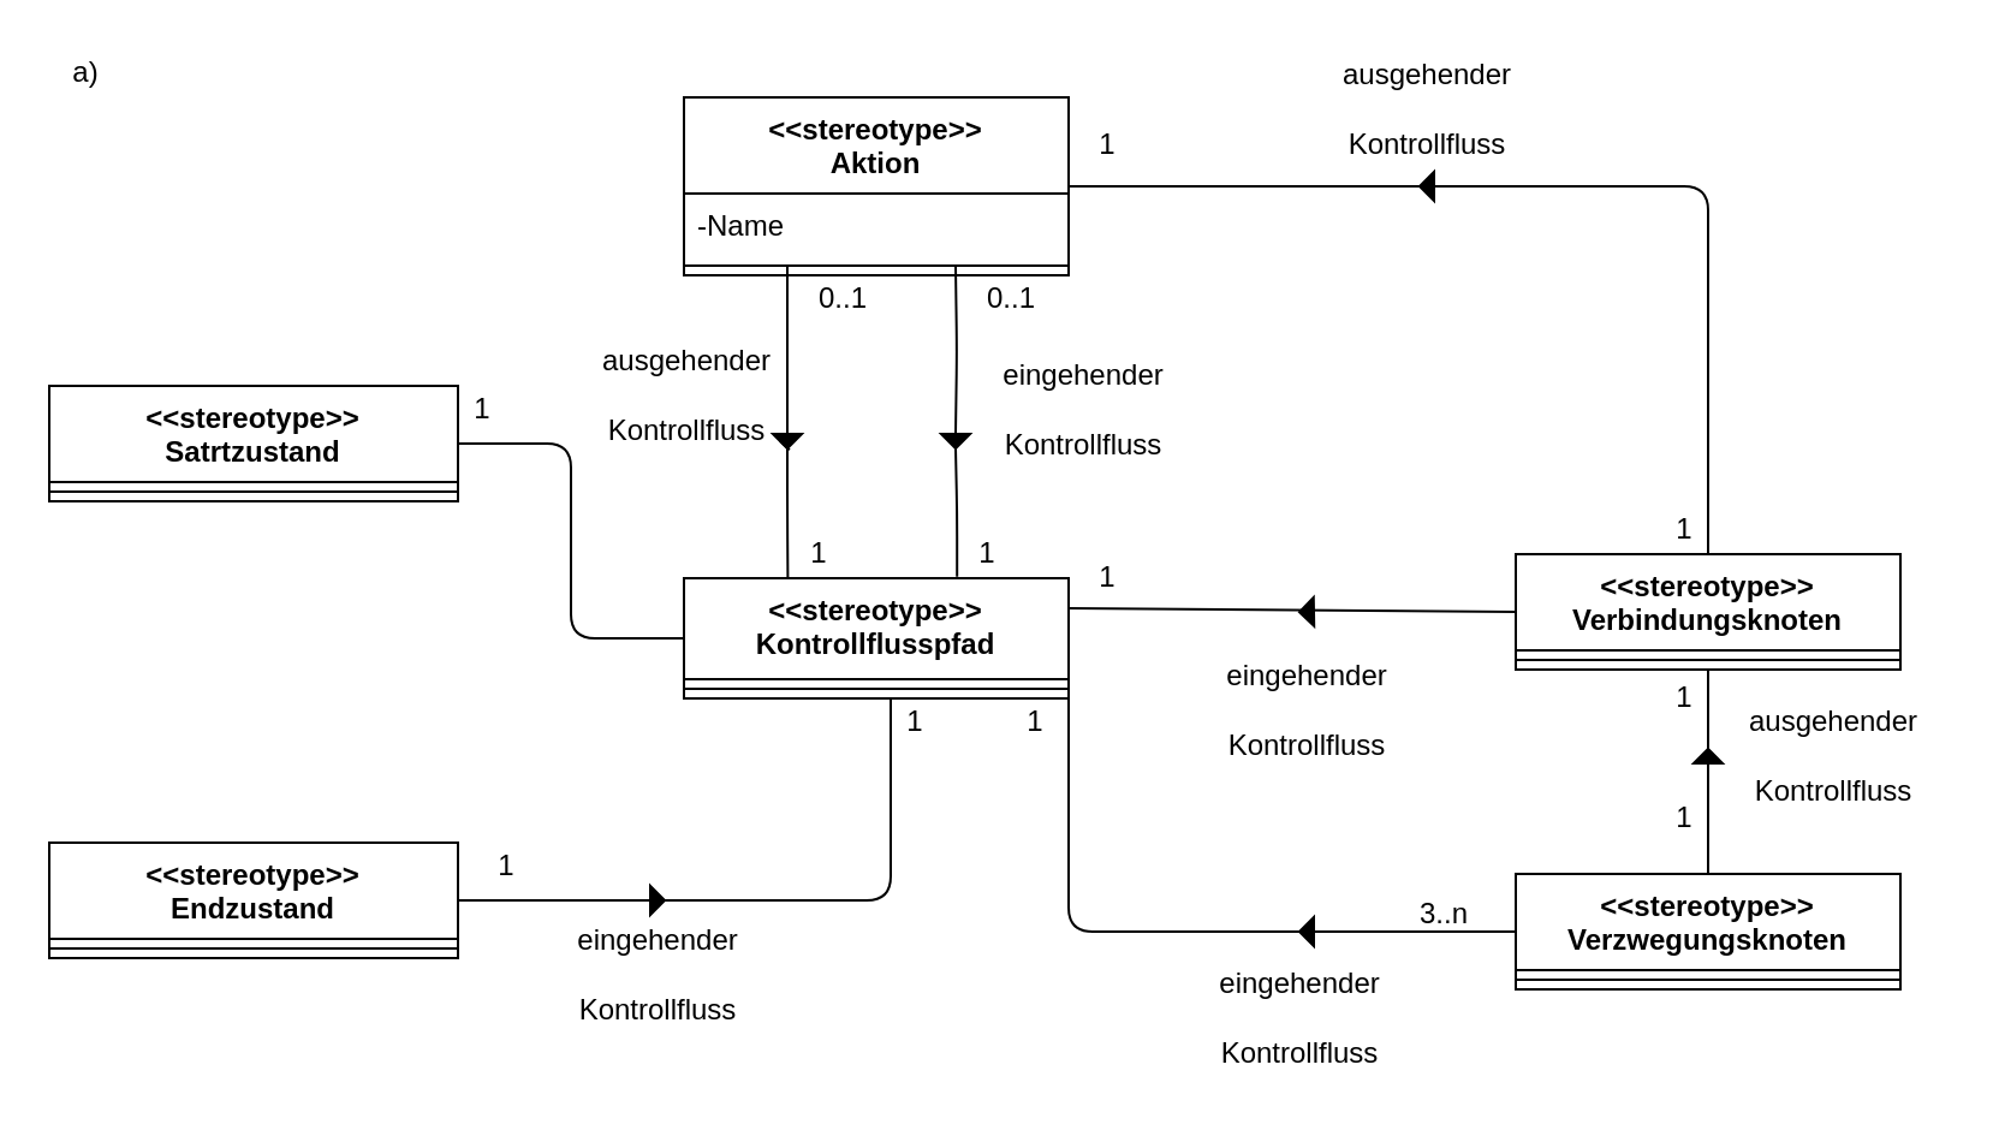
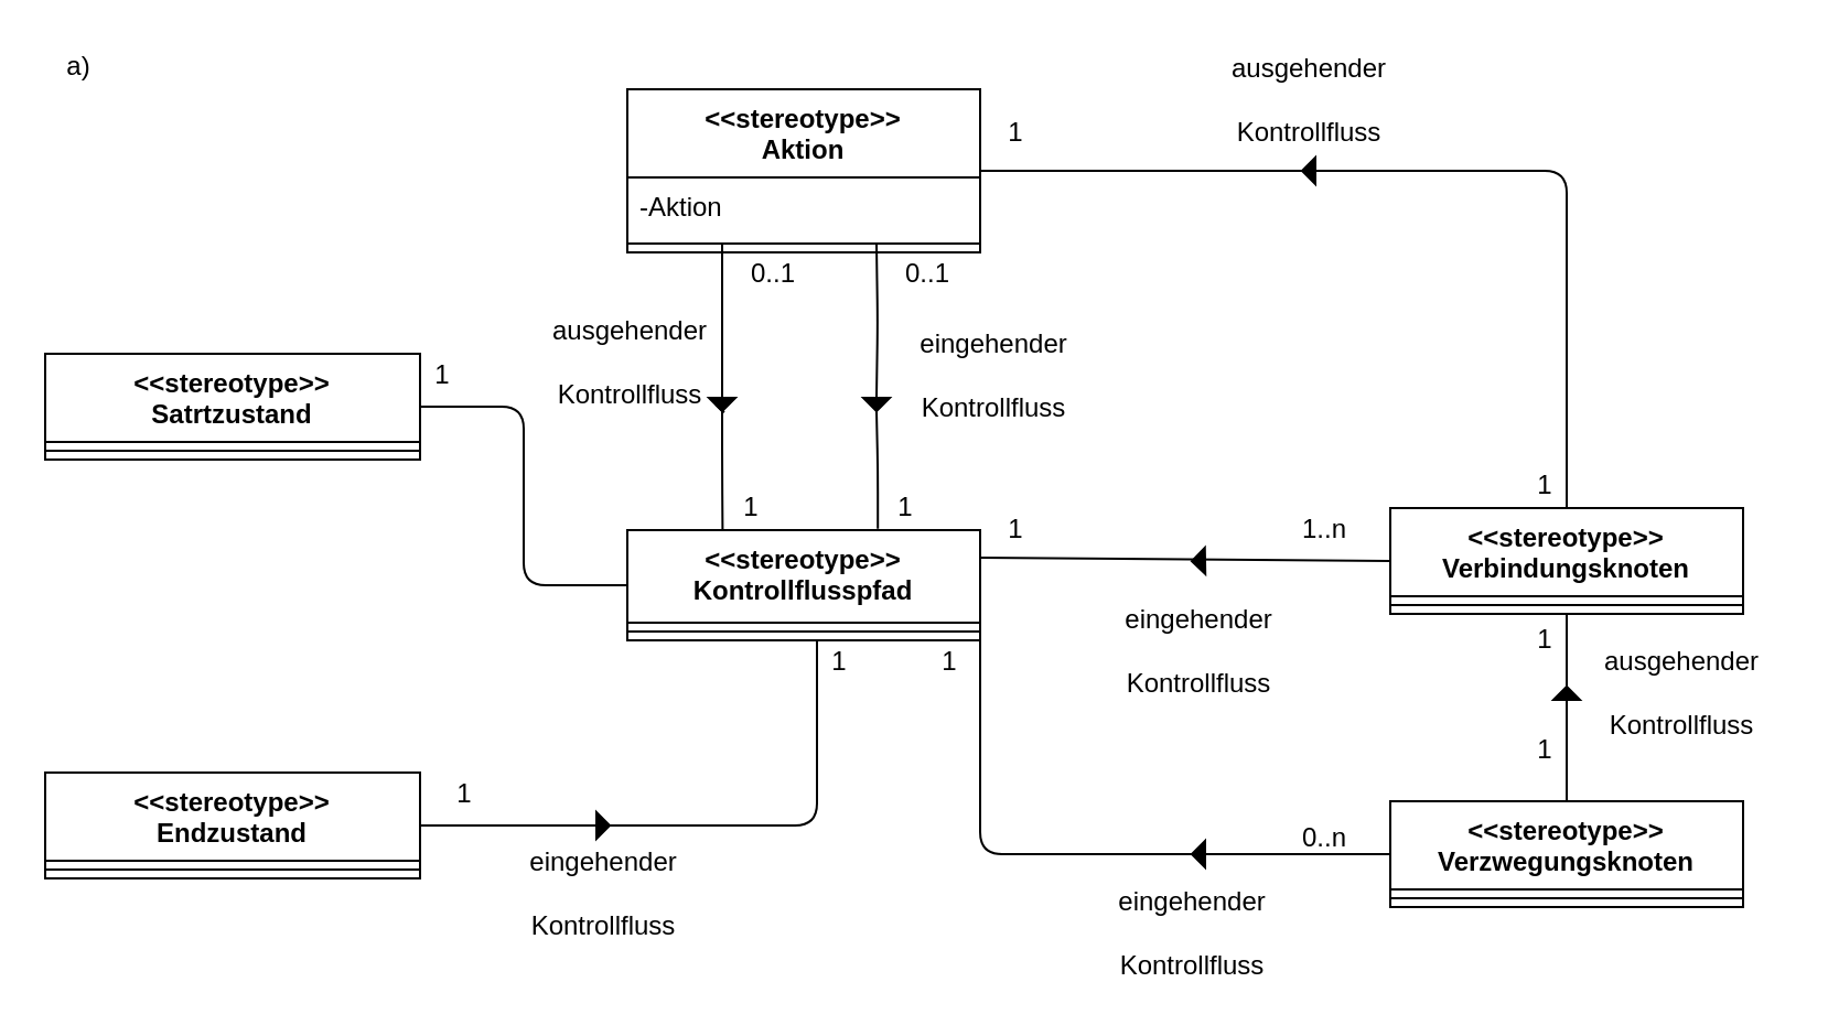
- <mxCell id="14" value="-Name" style="text;strokeColor=none;fillColor=none;align=left;verticalAlign=top;spacingLeft=4;spacingRight=4;overflow=hidden;rotatable=0;points=[[0,0.5],[1,0.5]];portConstraint=eastwest;" parent="13" vertex="1"><mxGeometry y="40" width="160" height="26" as="geometry" /></mxCell>
+ <mxCell id="14" value="-Aktion" style="text;strokeColor=none;fillColor=none;align=left;verticalAlign=top;spacingLeft=4;spacingRight=4;overflow=hidden;rotatable=0;points=[[0,0.5],[1,0.5]];portConstraint=eastwest;" parent="13" vertex="1"><mxGeometry y="40" width="160" height="26" as="geometry" /></mxCell>
+ <mxCell id="57" value="1..n" style="text;html=1;align=center;verticalAlign=middle;resizable=0;points=[];autosize=1;strokeColor=none;fillColor=none;" vertex="1" parent="1"><mxGeometry x="580" y="230" width="40" height="20" as="geometry" /></mxCell>
- <mxCell id="54" value="3..n" style="text;html=1;align=center;verticalAlign=middle;resizable=0;points=[];autosize=1;strokeColor=none;fillColor=none;" vertex="1" parent="1"><mxGeometry x="580" y="370" width="40" height="20" as="geometry" /></mxCell>
+ <mxCell id="54" value="0..n" style="text;html=1;align=center;verticalAlign=middle;resizable=0;points=[];autosize=1;strokeColor=none;fillColor=none;" vertex="1" parent="1"><mxGeometry x="580" y="370" width="40" height="20" as="geometry" /></mxCell>
